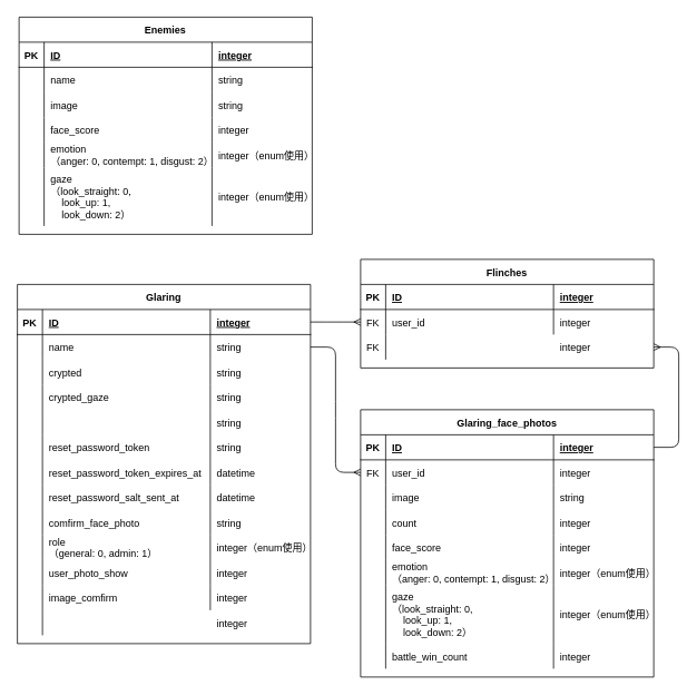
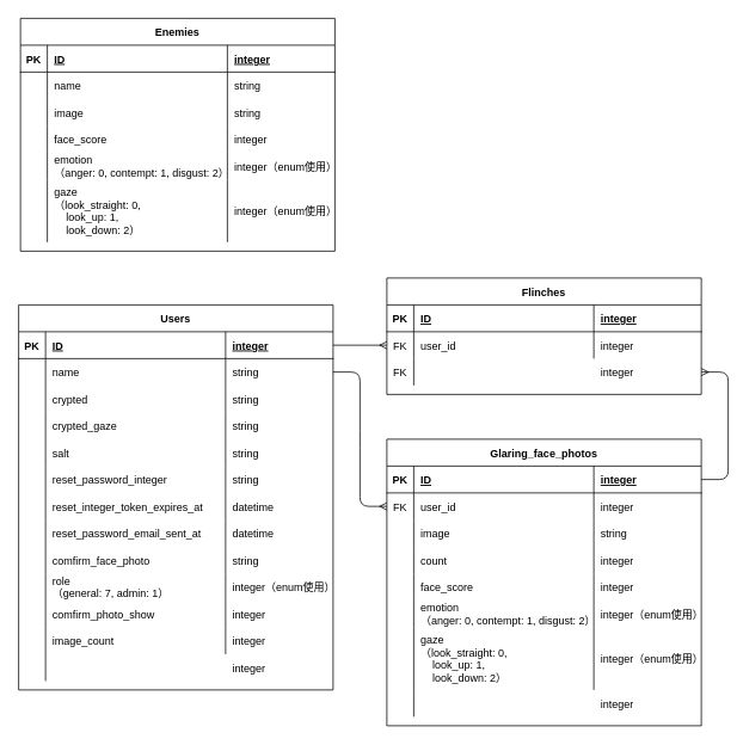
- <mxCell id="2" value="Glaring" style="shape=table;startSize=30;container=1;collapsible=1;childLayout=tableLayout;fixedRows=1;rowLines=0;fontStyle=1;align=center;resizeLast=1;" parent="1" vertex="1"><mxGeometry x="20" y="340" width="351" height="430" as="geometry" /></mxCell>
+ <mxCell id="2" value="Users" style="shape=table;startSize=30;container=1;collapsible=1;childLayout=tableLayout;fixedRows=1;rowLines=0;fontStyle=1;align=center;resizeLast=1;" parent="1" vertex="1"><mxGeometry x="20" y="340" width="351" height="430" as="geometry" /></mxCell>
+ <mxCell id="21" value="salt" style="shape=partialRectangle;connectable=0;fillColor=none;top=0;left=0;bottom=0;right=0;align=left;spacingLeft=6;overflow=hidden;" parent="19" vertex="1"><mxGeometry x="30" width="201.0" height="30" as="geometry" /></mxCell>
- <mxCell id="25" value="reset_password_token" style="shape=partialRectangle;connectable=0;fillColor=none;top=0;left=0;bottom=0;right=0;align=left;spacingLeft=6;overflow=hidden;" parent="23" vertex="1"><mxGeometry x="30" width="201.0" height="30" as="geometry" /></mxCell>
+ <mxCell id="25" value="reset_password_integer" style="shape=partialRectangle;connectable=0;fillColor=none;top=0;left=0;bottom=0;right=0;align=left;spacingLeft=6;overflow=hidden;" parent="23" vertex="1"><mxGeometry x="30" width="201.0" height="30" as="geometry" /></mxCell>
- <mxCell id="29" value="reset_password_token_expires_at" style="shape=partialRectangle;connectable=0;fillColor=none;top=0;left=0;bottom=0;right=0;align=left;spacingLeft=6;overflow=hidden;" parent="27" vertex="1"><mxGeometry x="30" width="201.0" height="30" as="geometry" /></mxCell>
+ <mxCell id="29" value="reset_integer_token_expires_at" style="shape=partialRectangle;connectable=0;fillColor=none;top=0;left=0;bottom=0;right=0;align=left;spacingLeft=6;overflow=hidden;" parent="27" vertex="1"><mxGeometry x="30" width="201.0" height="30" as="geometry" /></mxCell>
- <mxCell id="33" value="reset_password_salt_sent_at" style="shape=partialRectangle;connectable=0;fillColor=none;top=0;left=0;bottom=0;right=0;align=left;spacingLeft=6;overflow=hidden;" parent="31" vertex="1"><mxGeometry x="30" width="201.0" height="30" as="geometry" /></mxCell>
+ <mxCell id="33" value="reset_password_email_sent_at" style="shape=partialRectangle;connectable=0;fillColor=none;top=0;left=0;bottom=0;right=0;align=left;spacingLeft=6;overflow=hidden;" parent="31" vertex="1"><mxGeometry x="30" width="201.0" height="30" as="geometry" /></mxCell>
- <mxCell id="41" value="role&#10;（general: 0, admin: 1）" style="shape=partialRectangle;connectable=0;fillColor=none;top=0;left=0;bottom=0;right=0;align=left;spacingLeft=6;overflow=hidden;" parent="39" vertex="1"><mxGeometry x="30" width="201.0" height="30" as="geometry" /></mxCell>
+ <mxCell id="41" value="role&#10;（general: 7, admin: 1）" style="shape=partialRectangle;connectable=0;fillColor=none;top=0;left=0;bottom=0;right=0;align=left;spacingLeft=6;overflow=hidden;" parent="39" vertex="1"><mxGeometry x="30" width="201.0" height="30" as="geometry" /></mxCell>
- <mxCell id="45" value="user_photo_show" style="shape=partialRectangle;connectable=0;fillColor=none;top=0;left=0;bottom=0;right=0;align=left;spacingLeft=6;overflow=hidden;" parent="43" vertex="1"><mxGeometry x="30" width="201.0" height="30" as="geometry" /></mxCell>
+ <mxCell id="45" value="comfirm_photo_show" style="shape=partialRectangle;connectable=0;fillColor=none;top=0;left=0;bottom=0;right=0;align=left;spacingLeft=6;overflow=hidden;" parent="43" vertex="1"><mxGeometry x="30" width="201.0" height="30" as="geometry" /></mxCell>
- <mxCell id="49" value="image_comfirm" style="shape=partialRectangle;connectable=0;fillColor=none;top=0;left=0;bottom=0;right=0;align=left;spacingLeft=6;overflow=hidden;" parent="47" vertex="1"><mxGeometry x="30" width="201.0" height="30" as="geometry" /></mxCell>
+ <mxCell id="49" value="image_count" style="shape=partialRectangle;connectable=0;fillColor=none;top=0;left=0;bottom=0;right=0;align=left;spacingLeft=6;overflow=hidden;" parent="47" vertex="1"><mxGeometry x="30" width="201.0" height="30" as="geometry" /></mxCell>
- <mxCell id="85" value="battle_win_count" style="shape=partialRectangle;connectable=0;fillColor=none;top=0;left=0;bottom=0;right=0;align=left;spacingLeft=6;overflow=hidden;" parent="83" vertex="1"><mxGeometry x="30" width="201" height="30" as="geometry" /></mxCell>
